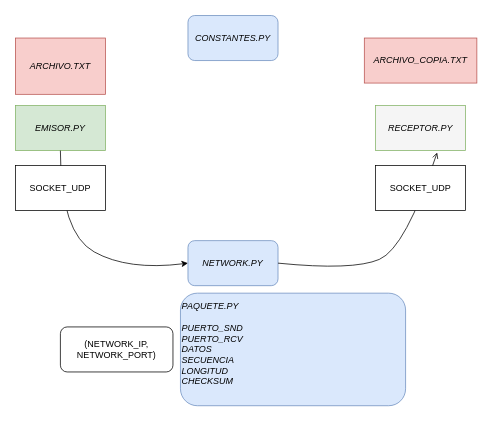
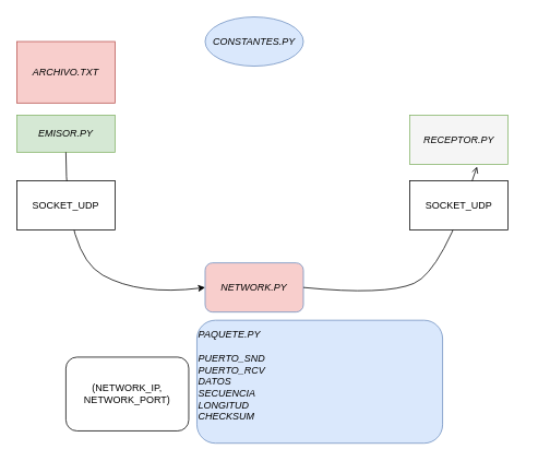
- <mxCell id="2" value="&lt;i&gt;CONSTANTES.PY&lt;/i&gt;" style="rounded=1;whiteSpace=wrap;html=1;fillColor=#dae8fc;strokeColor=#6c8ebf;" vertex="1" parent="1"><mxGeometry x="250" y="20" width="120" height="60" as="geometry" /></mxCell>
+ <mxCell id="2" value="&lt;i&gt;CONSTANTES.PY&lt;/i&gt;" style="ellipse;whiteSpace=wrap;html=1;fillColor=#dae8fc;strokeColor=#6c8ebf;" vertex="1" parent="1"><mxGeometry x="250" y="20" width="120" height="60" as="geometry" /></mxCell>
- <mxCell id="10" value="&lt;i&gt;ARCHIVO_COPIA.TXT&lt;/i&gt;" style="rounded=0;whiteSpace=wrap;html=1;fillColor=#f8cecc;strokeColor=#b85450;" vertex="1" parent="1"><mxGeometry x="485" y="50" width="150" height="60" as="geometry" /></mxCell>
- <mxCell id="5" value="&lt;i&gt;EMISOR.PY&lt;/i&gt;" style="rounded=0;whiteSpace=wrap;html=1;fillColor=#d5e8d4;strokeColor=#82b366;" vertex="1" parent="1"><mxGeometry x="20" y="140" width="120" height="60" as="geometry" /></mxCell>
+ <mxCell id="5" value="&lt;i&gt;EMISOR.PY&lt;/i&gt;" style="rounded=0;whiteSpace=wrap;html=1;fillColor=#d5e8d4;strokeColor=#82b366;" vertex="1" parent="1"><mxGeometry x="20" y="140" width="120" height="45" as="geometry" /></mxCell>
- <mxCell id="4" value="&lt;i&gt;NETWORK.PY&lt;/i&gt;" style="rounded=1;whiteSpace=wrap;html=1;fillColor=#dae8fc;strokeColor=#6c8ebf;" vertex="1" parent="1"><mxGeometry x="250" y="320" width="120" height="60" as="geometry" /></mxCell>
+ <mxCell id="4" value="&lt;i&gt;NETWORK.PY&lt;/i&gt;" style="rounded=1;whiteSpace=wrap;html=1;fillColor=#f8cecc;strokeColor=#6c8ebf;" vertex="1" parent="1"><mxGeometry x="250" y="320" width="120" height="60" as="geometry" /></mxCell>
- <mxCell id="11" value="(NETWORK_IP, NETWORK_PORT)" style="rounded=1;whiteSpace=wrap;html=1;" vertex="1" parent="1"><mxGeometry x="80" y="435" width="150" height="60" as="geometry" /></mxCell>
+ <mxCell id="11" value="(NETWORK_IP, NETWORK_PORT)" style="rounded=1;whiteSpace=wrap;html=1;" vertex="1" parent="1"><mxGeometry x="80" y="435" width="150" height="90" as="geometry" /></mxCell>
